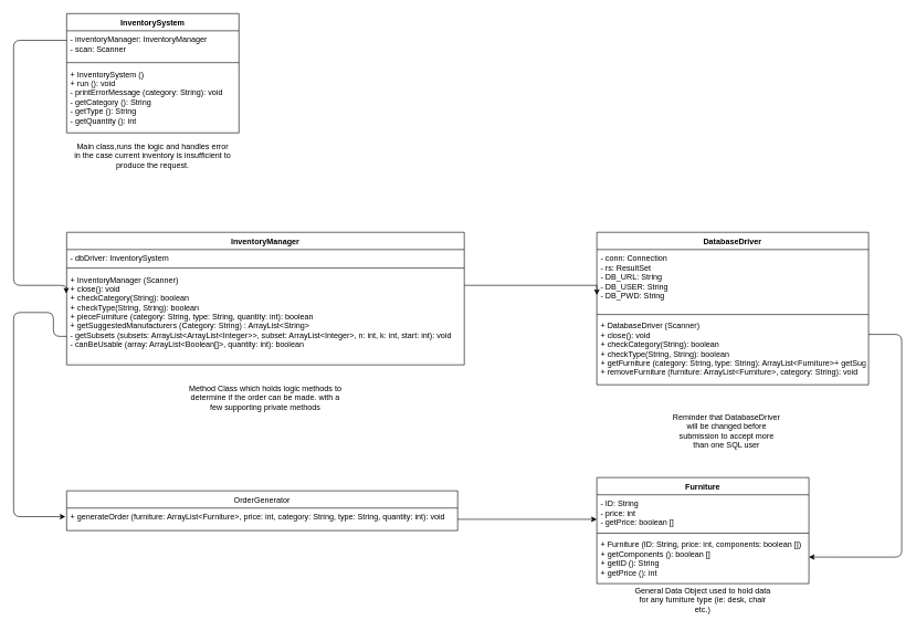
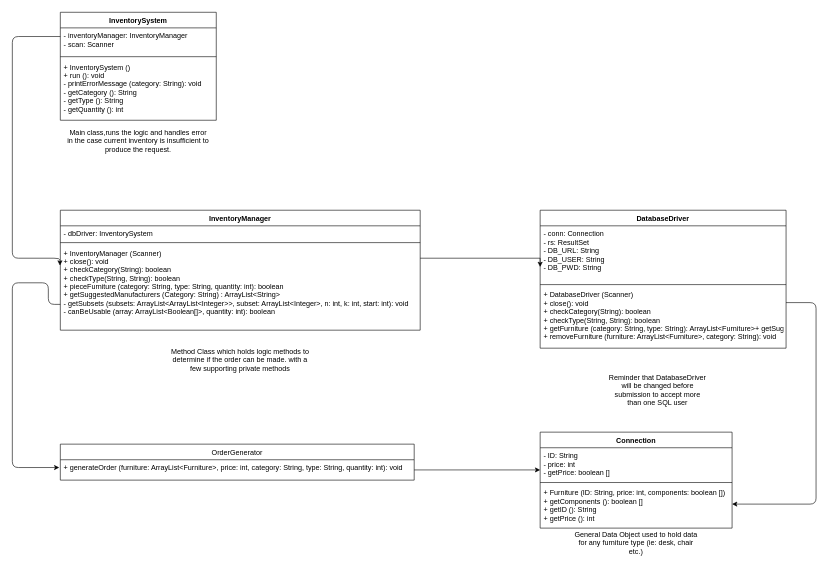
- <mxCell id="2" value="Furniture" style="swimlane;fontStyle=1;align=center;verticalAlign=top;childLayout=stackLayout;horizontal=1;startSize=26;horizontalStack=0;resizeParent=1;resizeParentMax=0;resizeLast=0;collapsible=1;marginBottom=0;" parent="1" vertex="1"><mxGeometry x="900" y="720" width="320" height="160" as="geometry" /></mxCell>
+ <mxCell id="2" value="Connection" style="swimlane;fontStyle=1;align=center;verticalAlign=top;childLayout=stackLayout;horizontal=1;startSize=26;horizontalStack=0;resizeParent=1;resizeParentMax=0;resizeLast=0;collapsible=1;marginBottom=0;" parent="1" vertex="1"><mxGeometry x="900" y="720" width="320" height="160" as="geometry" /></mxCell>
